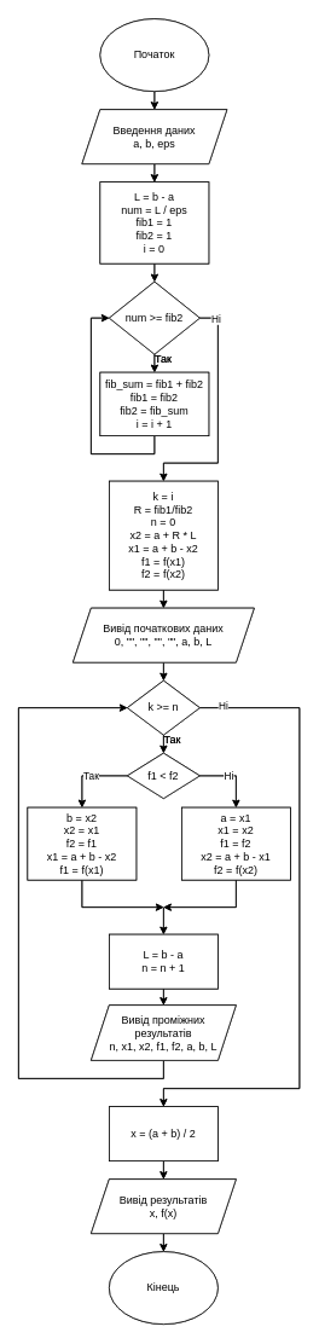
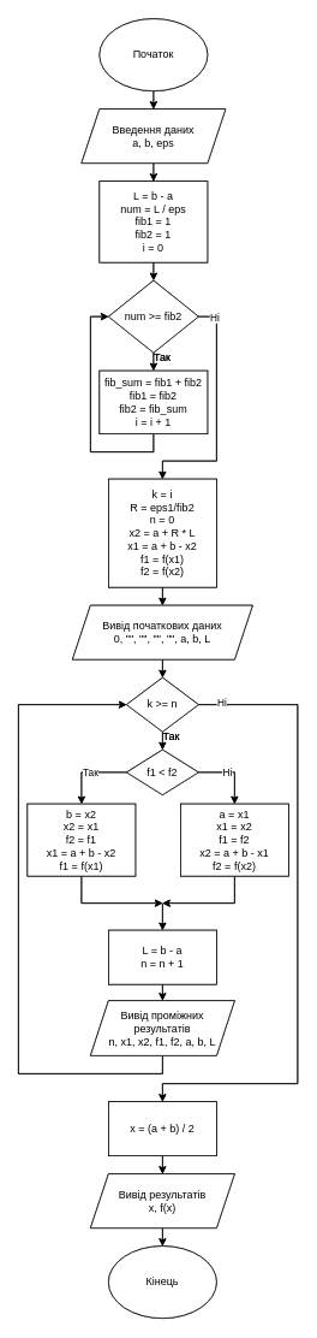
- <mxCell id="56" value="k = i&lt;br&gt;R = fib1/fib2&lt;br&gt;n = 0&lt;br&gt;x2 = a + R * L&lt;br&gt;x1 = a + b - x2&lt;br&gt;f1 = f(x1)&lt;br&gt;f2 = f(x2)" style="rounded=0;whiteSpace=wrap;html=1;" vertex="1" parent="1"><mxGeometry x="120" y="530" width="120" height="120" as="geometry" /></mxCell>
+ <mxCell id="56" value="k = i&lt;br&gt;R = eps1/fib2&lt;br&gt;n = 0&lt;br&gt;x2 = a + R * L&lt;br&gt;x1 = a + b - x2&lt;br&gt;f1 = f(x1)&lt;br&gt;f2 = f(x2)" style="rounded=0;whiteSpace=wrap;html=1;" vertex="1" parent="1"><mxGeometry x="120" y="530" width="120" height="120" as="geometry" /></mxCell>
